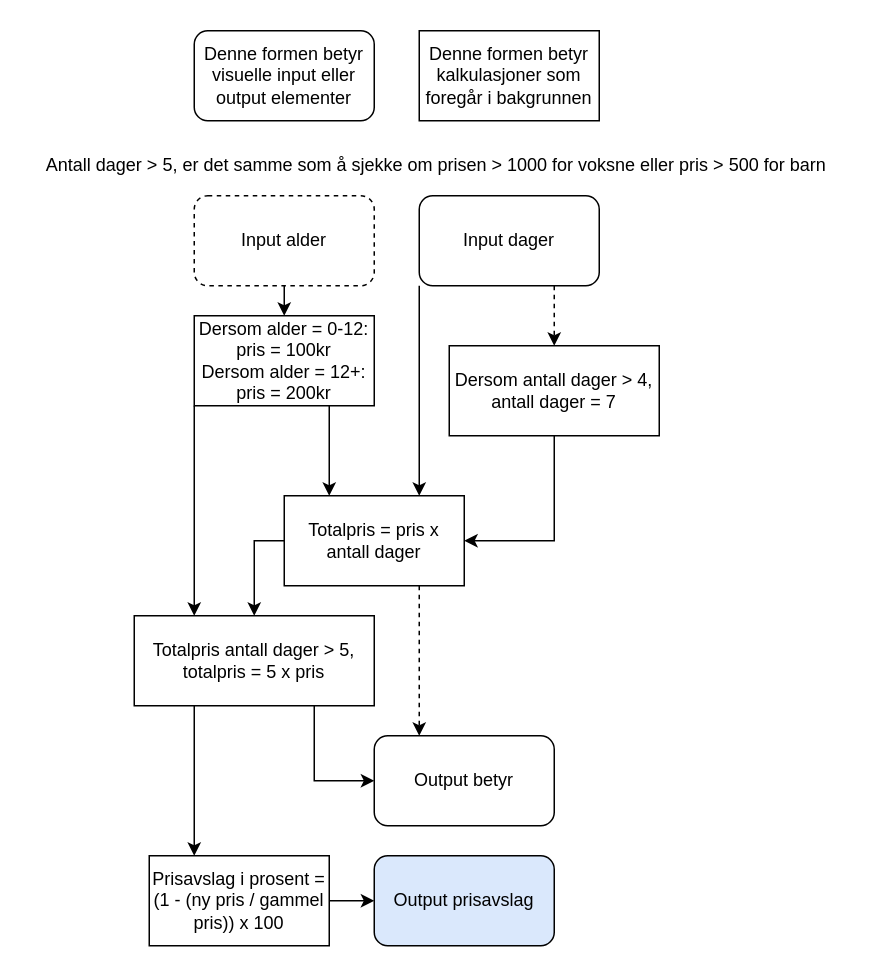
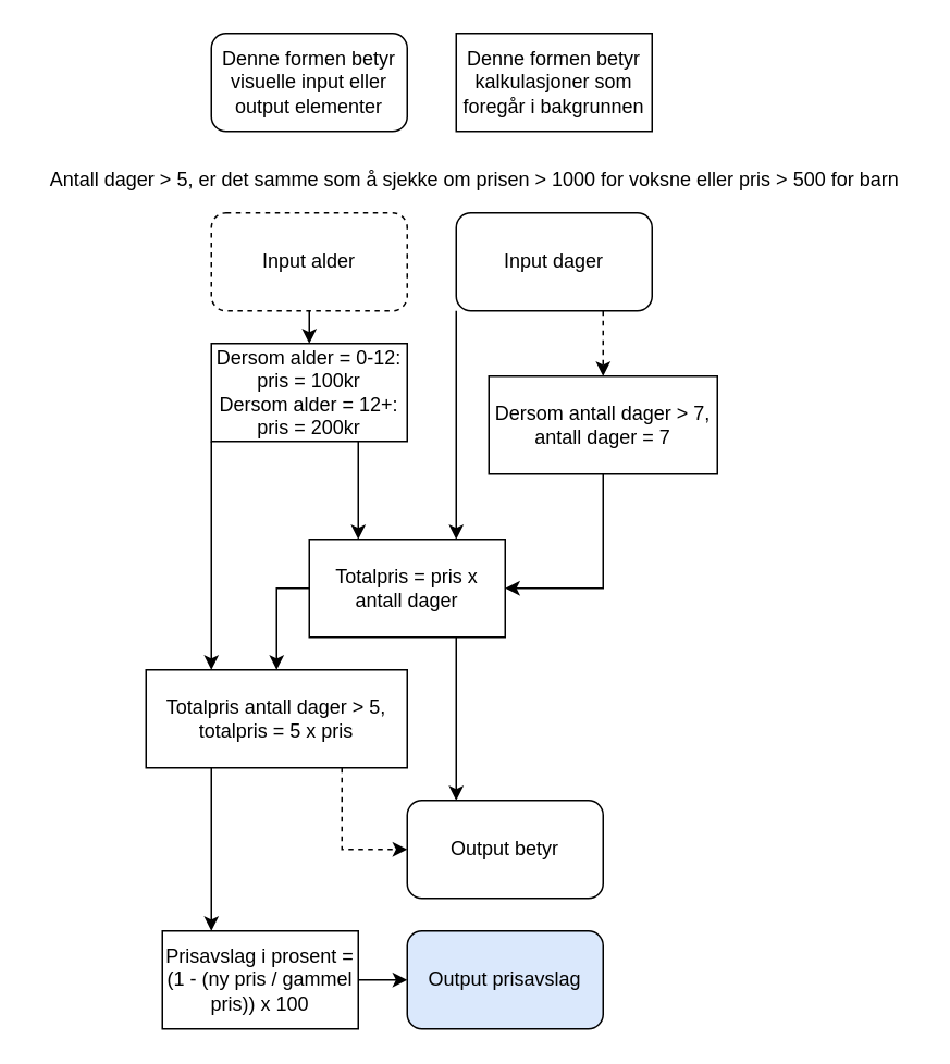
- <mxCell id="24" value="Dersom antall dager &amp;gt; 4, antall dager = 7" style="rounded=0;whiteSpace=wrap;html=1;" vertex="1" parent="1"><mxGeometry x="299" y="230" width="140" height="60" as="geometry" /></mxCell>
+ <mxCell id="24" value="Dersom antall dager &amp;gt; 7, antall dager = 7" style="rounded=0;whiteSpace=wrap;html=1;" vertex="1" parent="1"><mxGeometry x="299" y="230" width="140" height="60" as="geometry" /></mxCell>
- <mxCell id="8" style="edgeStyle=orthogonalEdgeStyle;rounded=0;orthogonalLoop=1;jettySize=auto;html=1;exitX=0.75;exitY=1;exitDx=0;exitDy=0;entryX=0.25;entryY=0;entryDx=0;entryDy=0;dashed=1;" edge="1" parent="1" source="9" target="15"><mxGeometry relative="1" as="geometry" /></mxCell>
+ <mxCell id="8" style="edgeStyle=orthogonalEdgeStyle;rounded=0;orthogonalLoop=1;jettySize=auto;html=1;exitX=0.75;exitY=1;exitDx=0;exitDy=0;entryX=0.25;entryY=0;entryDx=0;entryDy=0;" edge="1" parent="1" source="9" target="15"><mxGeometry relative="1" as="geometry" /></mxCell>
- <mxCell id="16" style="edgeStyle=orthogonalEdgeStyle;rounded=0;orthogonalLoop=1;jettySize=auto;html=1;exitX=0.75;exitY=1;exitDx=0;exitDy=0;entryX=0;entryY=0.5;entryDx=0;entryDy=0;" edge="1" parent="1" source="18" target="15"><mxGeometry relative="1" as="geometry" /></mxCell>
+ <mxCell id="16" style="edgeStyle=orthogonalEdgeStyle;rounded=0;orthogonalLoop=1;jettySize=auto;html=1;exitX=0.75;exitY=1;exitDx=0;exitDy=0;entryX=0;entryY=0.5;entryDx=0;entryDy=0;dashed=1;" edge="1" parent="1" source="18" target="15"><mxGeometry relative="1" as="geometry" /></mxCell>
